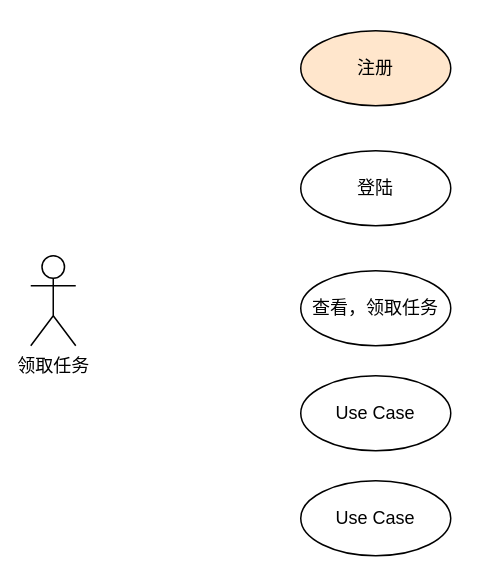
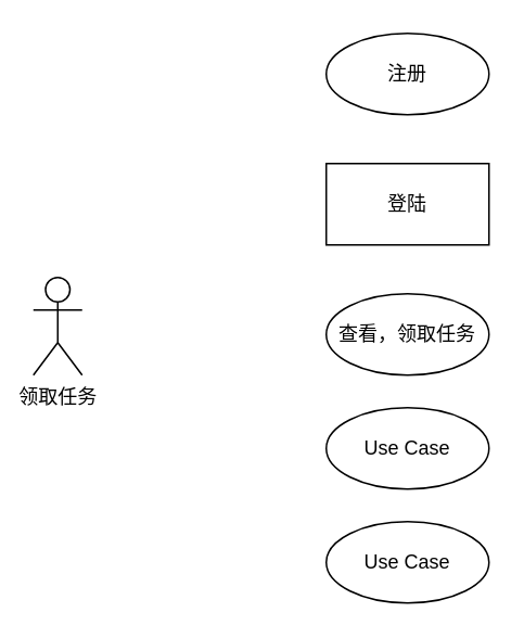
- <mxCell id="3" value="注册" style="ellipse;whiteSpace=wrap;html=1;fillColor=#ffe6cc;" vertex="1" parent="1"><mxGeometry x="200" y="20" width="100" height="50" as="geometry" /></mxCell>
+ <mxCell id="3" value="注册" style="ellipse;whiteSpace=wrap;html=1;" vertex="1" parent="1"><mxGeometry x="200" y="20" width="100" height="50" as="geometry" /></mxCell>
- <mxCell id="4" value="登陆" style="ellipse;whiteSpace=wrap;html=1;" vertex="1" parent="1"><mxGeometry x="200" y="100" width="100" height="50" as="geometry" /></mxCell>
+ <mxCell id="4" value="登陆" style="whiteSpace=wrap;html=1;rounded=0;" vertex="1" parent="1"><mxGeometry x="200" y="100" width="100" height="50" as="geometry" /></mxCell>
